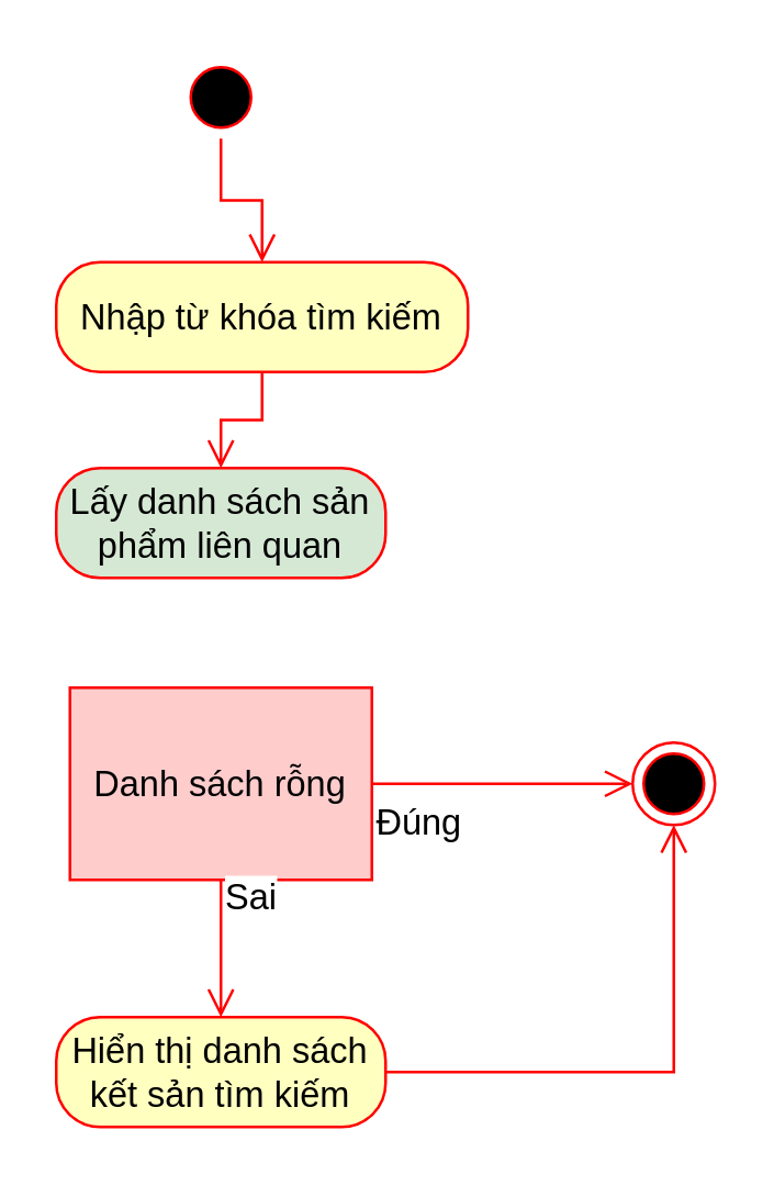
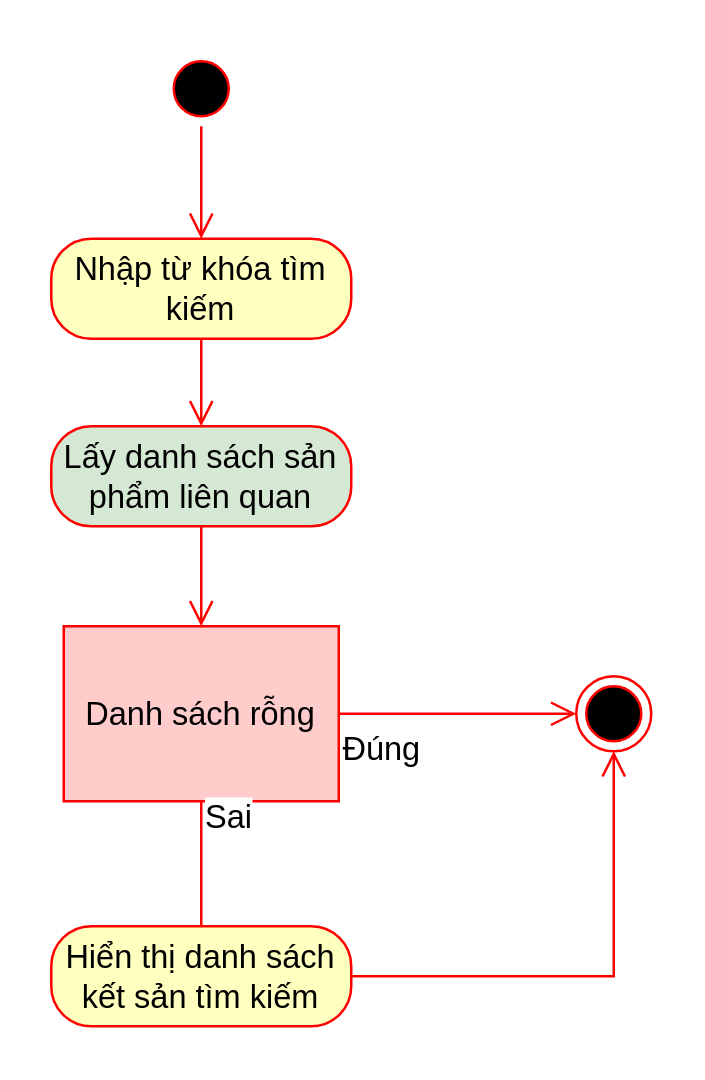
- <mxCell id="4" value="Nhập từ khóa tìm kiếm" style="rounded=1;whiteSpace=wrap;html=1;arcSize=40;fontColor=#000000;fillColor=#ffffc0;strokeColor=#ff0000;fontSize=13;" parent="1" vertex="1"><mxGeometry x="20" y="95" width="150" height="40" as="geometry" /></mxCell>
+ <mxCell id="4" value="Nhập từ khóa tìm kiếm" style="rounded=1;whiteSpace=wrap;html=1;arcSize=40;fontColor=#000000;fillColor=#ffffc0;strokeColor=#ff0000;fontSize=13;" parent="1" vertex="1"><mxGeometry x="20" y="95" width="120" height="40" as="geometry" /></mxCell>
+ <mxCell id="10" value="" style="edgeStyle=orthogonalEdgeStyle;html=1;verticalAlign=bottom;endArrow=open;endSize=8;strokeColor=#ff0000;rounded=0;entryX=0.5;entryY=0;entryDx=0;entryDy=0;fontSize=13;" parent="1" source="9" target="6" edge="1"><mxGeometry relative="1" as="geometry"><mxPoint x="285" y="265" as="targetPoint" /></mxGeometry></mxCell>
- <mxCell id="7" value="Sai" style="edgeStyle=orthogonalEdgeStyle;html=1;align=left;verticalAlign=bottom;endArrow=open;endSize=8;strokeColor=#ff0000;rounded=0;fontSize=13;exitX=0.5;exitY=1;exitDx=0;exitDy=0;entryX=0.5;entryY=0;entryDx=0;entryDy=0;" parent="1" source="6" target="12" edge="1"><mxGeometry x="-0.333" relative="1" as="geometry"><mxPoint x="515" y="115" as="targetPoint" /><Array as="points"><mxPoint x="80" y="330" /><mxPoint x="80" y="330" /></Array><mxPoint x="280" y="230" as="sourcePoint" /><mxPoint as="offset" /></mxGeometry></mxCell>
+ <mxCell id="7" value="Sai" style="edgeStyle=orthogonalEdgeStyle;html=1;align=left;verticalAlign=bottom;endArrow=none;endSize=8;strokeColor=#ff0000;rounded=0;fontSize=13;exitX=0.5;exitY=1;exitDx=0;exitDy=0;entryX=0.5;entryY=0;entryDx=0;entryDy=0;" parent="1" source="6" target="12" edge="1"><mxGeometry x="-0.333" relative="1" as="geometry"><mxPoint x="515" y="115" as="targetPoint" /><Array as="points"><mxPoint x="80" y="330" /><mxPoint x="80" y="330" /></Array><mxPoint x="280" y="230" as="sourcePoint" /><mxPoint as="offset" /></mxGeometry></mxCell>
